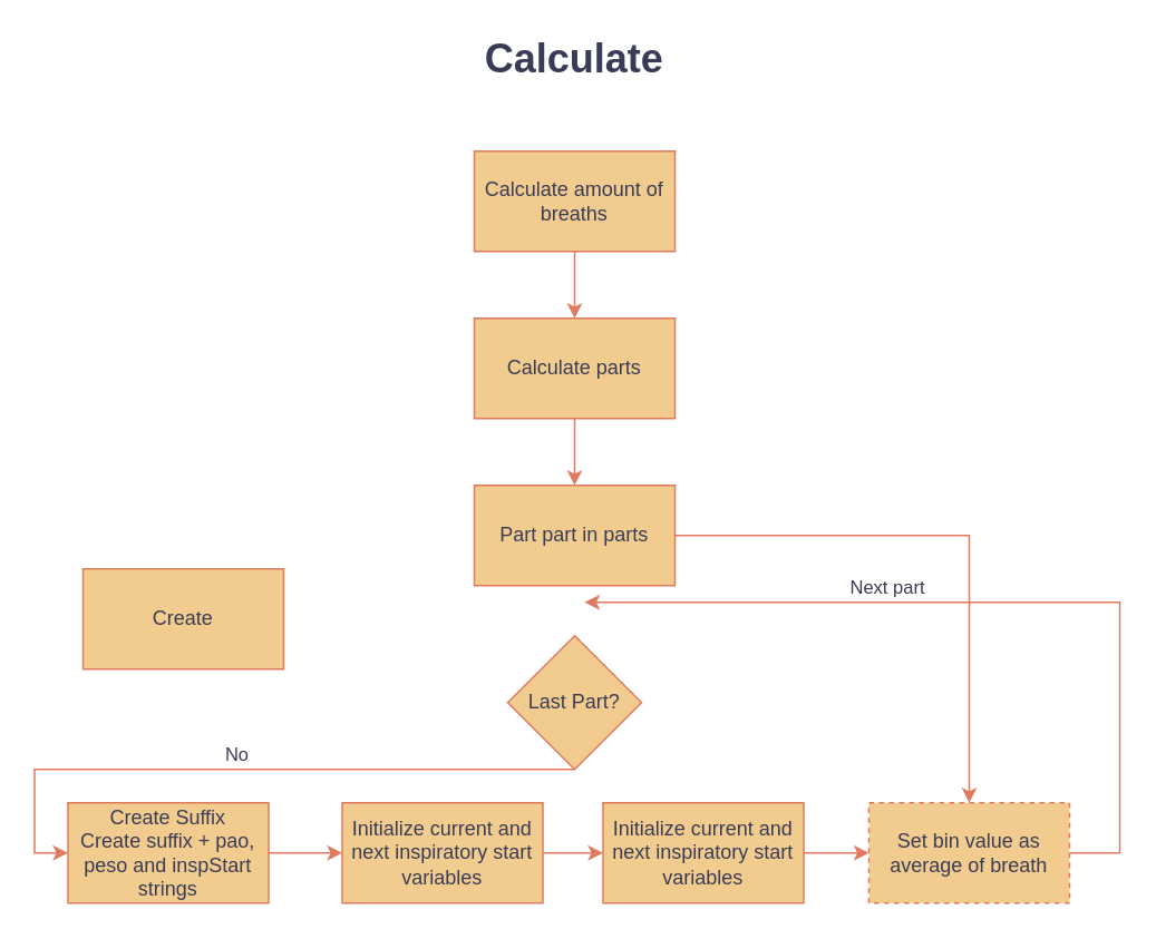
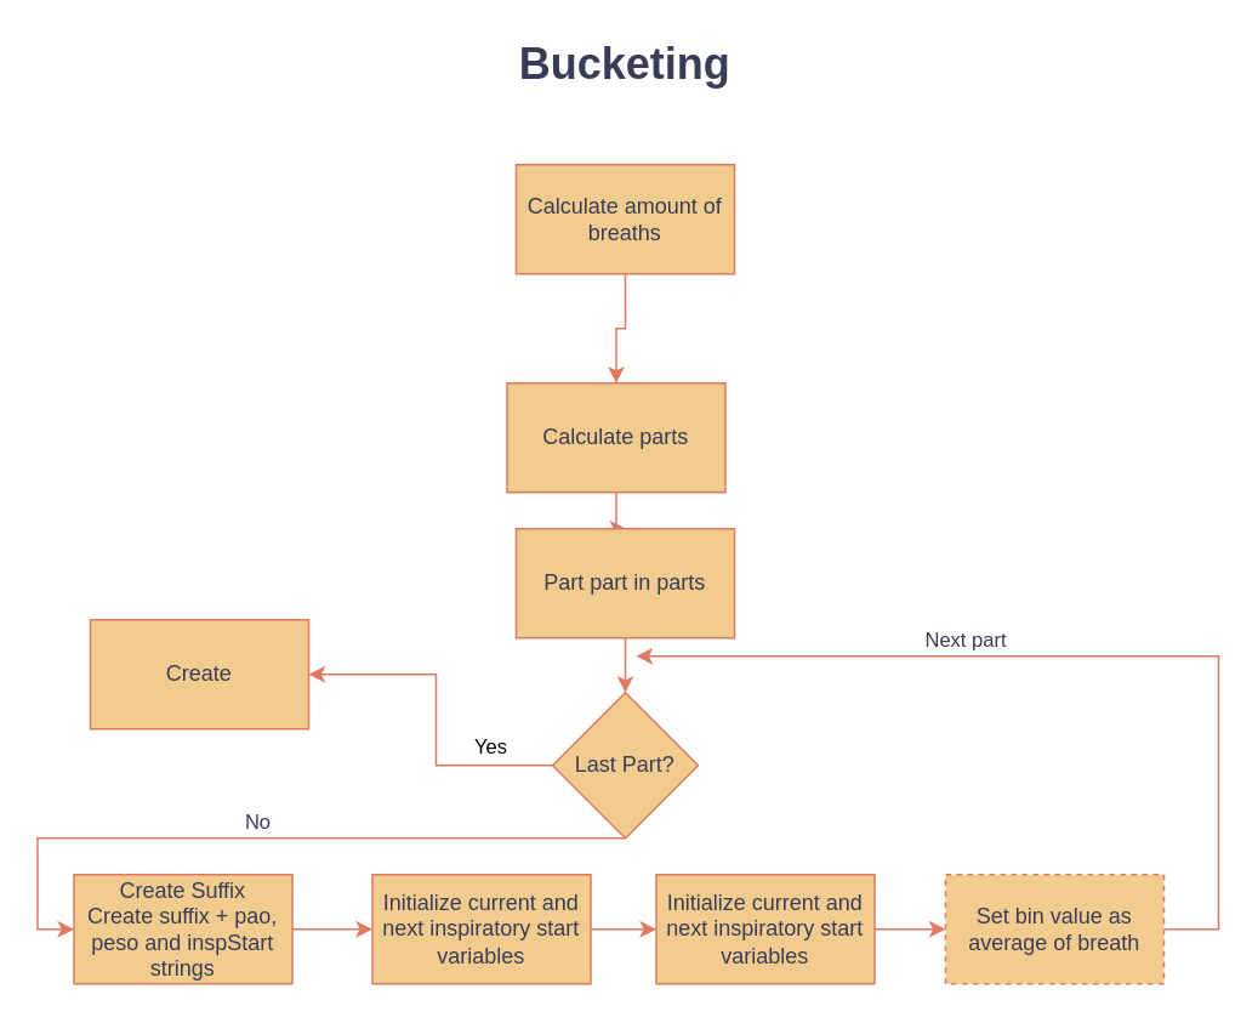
- <mxCell id="4" value="Calculate" style="text;html=1;strokeColor=none;fillColor=none;align=center;verticalAlign=middle;whiteSpace=wrap;rounded=0;fontSize=24;fontStyle=1;labelBackgroundColor=none;fontColor=#393C56;" parent="1" vertex="1"><mxGeometry x="268" y="20" width="150" height="30" as="geometry" /></mxCell>
+ <mxCell id="4" value="Bucketing" style="text;html=1;strokeColor=none;fillColor=none;align=center;verticalAlign=middle;whiteSpace=wrap;rounded=0;fontSize=24;fontStyle=1;labelBackgroundColor=none;fontColor=#393C56;" parent="1" vertex="1"><mxGeometry x="268" y="20" width="150" height="30" as="geometry" /></mxCell>
- <mxCell id="6" value="Calculate parts" style="rounded=0;whiteSpace=wrap;html=1;labelBackgroundColor=none;fillColor=#F2CC8F;strokeColor=#E07A5F;fontColor=#393C56;" parent="1" vertex="1"><mxGeometry x="283" y="190" width="120" height="60" as="geometry" /></mxCell>
+ <mxCell id="6" value="Calculate parts" style="rounded=0;whiteSpace=wrap;html=1;labelBackgroundColor=none;fillColor=#F2CC8F;strokeColor=#E07A5F;fontColor=#393C56;" parent="1" vertex="1"><mxGeometry x="278" y="210" width="120" height="60" as="geometry" /></mxCell>
- <mxCell id="7" style="edgeStyle=orthogonalEdgeStyle;rounded=0;orthogonalLoop=1;jettySize=auto;html=1;labelBackgroundColor=none;strokeColor=#E07A5F;fontColor=default;" parent="1" source="8" target="21" edge="1"><mxGeometry relative="1" as="geometry" /></mxCell>
+ <mxCell id="7" style="edgeStyle=orthogonalEdgeStyle;rounded=0;orthogonalLoop=1;jettySize=auto;html=1;entryX=0.5;entryY=0;entryDx=0;entryDy=0;labelBackgroundColor=none;strokeColor=#E07A5F;fontColor=default;" parent="1" source="8" target="18" edge="1"><mxGeometry relative="1" as="geometry" /></mxCell>
+ <mxCell id="17" value="Yes" style="edgeStyle=orthogonalEdgeStyle;rounded=0;orthogonalLoop=1;jettySize=auto;html=1;entryX=1;entryY=0.5;entryDx=0;entryDy=0;labelBackgroundColor=none;strokeColor=#E07A5F;fontColor=default;" parent="1" source="18" target="22" edge="1"><mxGeometry x="-0.63" y="-10" relative="1" as="geometry"><Array as="points"><mxPoint x="239" y="420" /><mxPoint x="239" y="370" /></Array><mxPoint as="offset" /></mxGeometry></mxCell>
